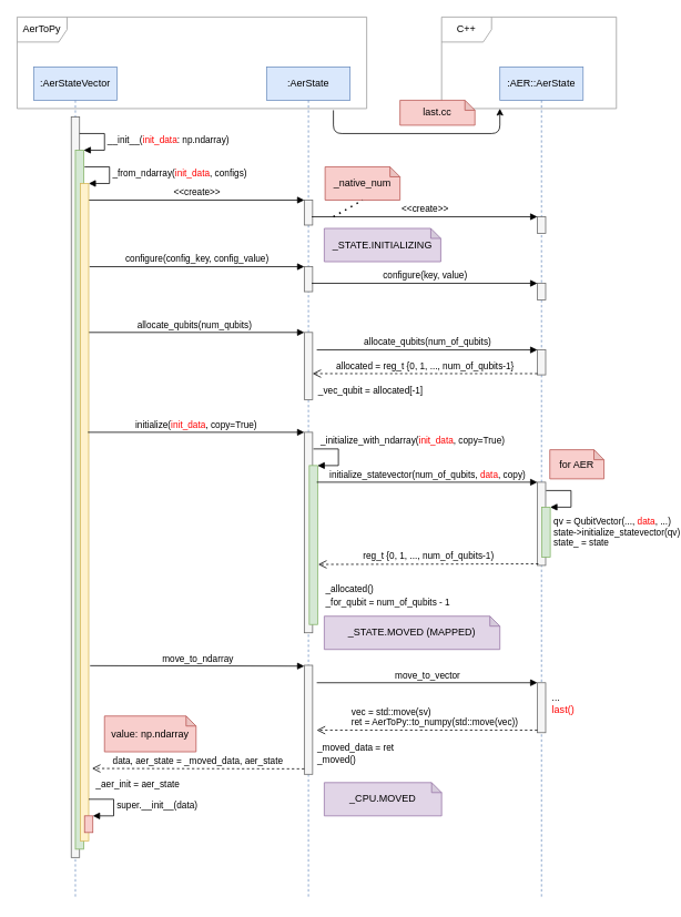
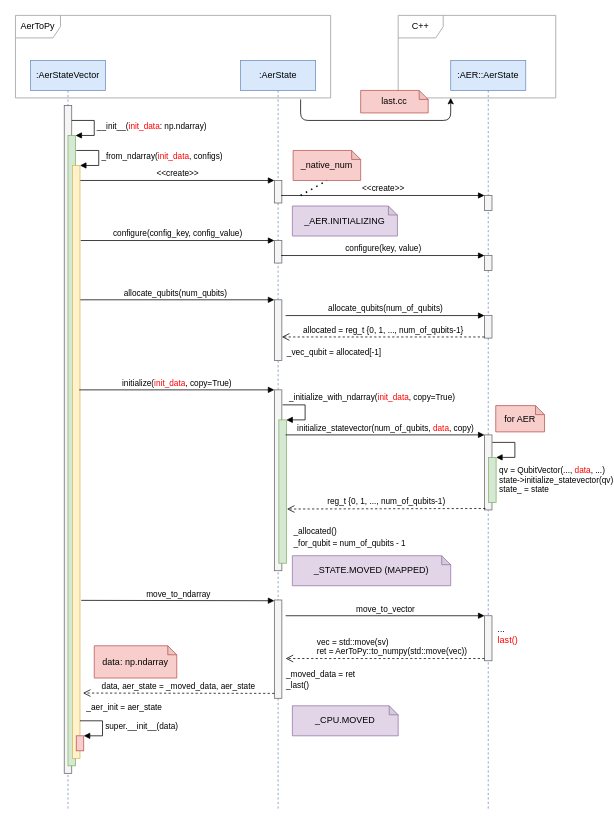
- <mxCell id="37" value="_STATE.INITIALIZING" style="shape=note;whiteSpace=wrap;html=1;backgroundOutline=1;darkOpacity=0.05;size=12;fillColor=#e1d5e7;strokeColor=#9673a6;" parent="1" vertex="1"><mxGeometry x="389" y="274" width="140" height="40" as="geometry" /></mxCell>
+ <mxCell id="37" value="_AER.INITIALIZING" style="shape=note;whiteSpace=wrap;html=1;backgroundOutline=1;darkOpacity=0.05;size=12;fillColor=#e1d5e7;strokeColor=#9673a6;" parent="1" vertex="1"><mxGeometry x="389" y="274" width="140" height="40" as="geometry" /></mxCell>
- <mxCell id="33" value="value: np.ndarray" style="shape=note;whiteSpace=wrap;html=1;backgroundOutline=1;darkOpacity=0.05;size=12;fillColor=#f8cecc;strokeColor=#b85450;" parent="1" vertex="1"><mxGeometry x="125" y="860" width="110" height="43" as="geometry" /></mxCell>
+ <mxCell id="33" value="data: np.ndarray" style="shape=note;whiteSpace=wrap;html=1;backgroundOutline=1;darkOpacity=0.05;size=12;fillColor=#f8cecc;strokeColor=#b85450;" parent="1" vertex="1"><mxGeometry x="125" y="860" width="110" height="43" as="geometry" /></mxCell>
- <mxCell id="53" value="&lt;span style=&quot;background-color: rgb(255 , 255 , 255)&quot;&gt;&lt;font color=&quot;#000000&quot;&gt;&lt;span style=&quot;font-size: 11px&quot;&gt;_moved_data = ret&lt;/span&gt;&lt;/font&gt;&lt;br&gt;&lt;font color=&quot;#000000&quot;&gt;&lt;span style=&quot;font-size: 11px&quot;&gt;_moved()&lt;/span&gt;&lt;/font&gt;&lt;/span&gt;" style="text;html=1;strokeColor=none;fillColor=none;align=left;verticalAlign=middle;whiteSpace=wrap;rounded=0;fontColor=#FF0000;" parent="1" vertex="1"><mxGeometry x="378.5" y="890" width="161" height="30" as="geometry" /></mxCell>
+ <mxCell id="53" value="&lt;span style=&quot;background-color: rgb(255 , 255 , 255)&quot;&gt;&lt;font color=&quot;#000000&quot;&gt;&lt;span style=&quot;font-size: 11px&quot;&gt;_moved_data = ret&lt;/span&gt;&lt;/font&gt;&lt;br&gt;&lt;font color=&quot;#000000&quot;&gt;&lt;span style=&quot;font-size: 11px&quot;&gt;_last()&lt;/span&gt;&lt;/font&gt;&lt;/span&gt;" style="text;html=1;strokeColor=none;fillColor=none;align=left;verticalAlign=middle;whiteSpace=wrap;rounded=0;fontColor=#FF0000;" parent="1" vertex="1"><mxGeometry x="378.5" y="890" width="161" height="30" as="geometry" /></mxCell>
